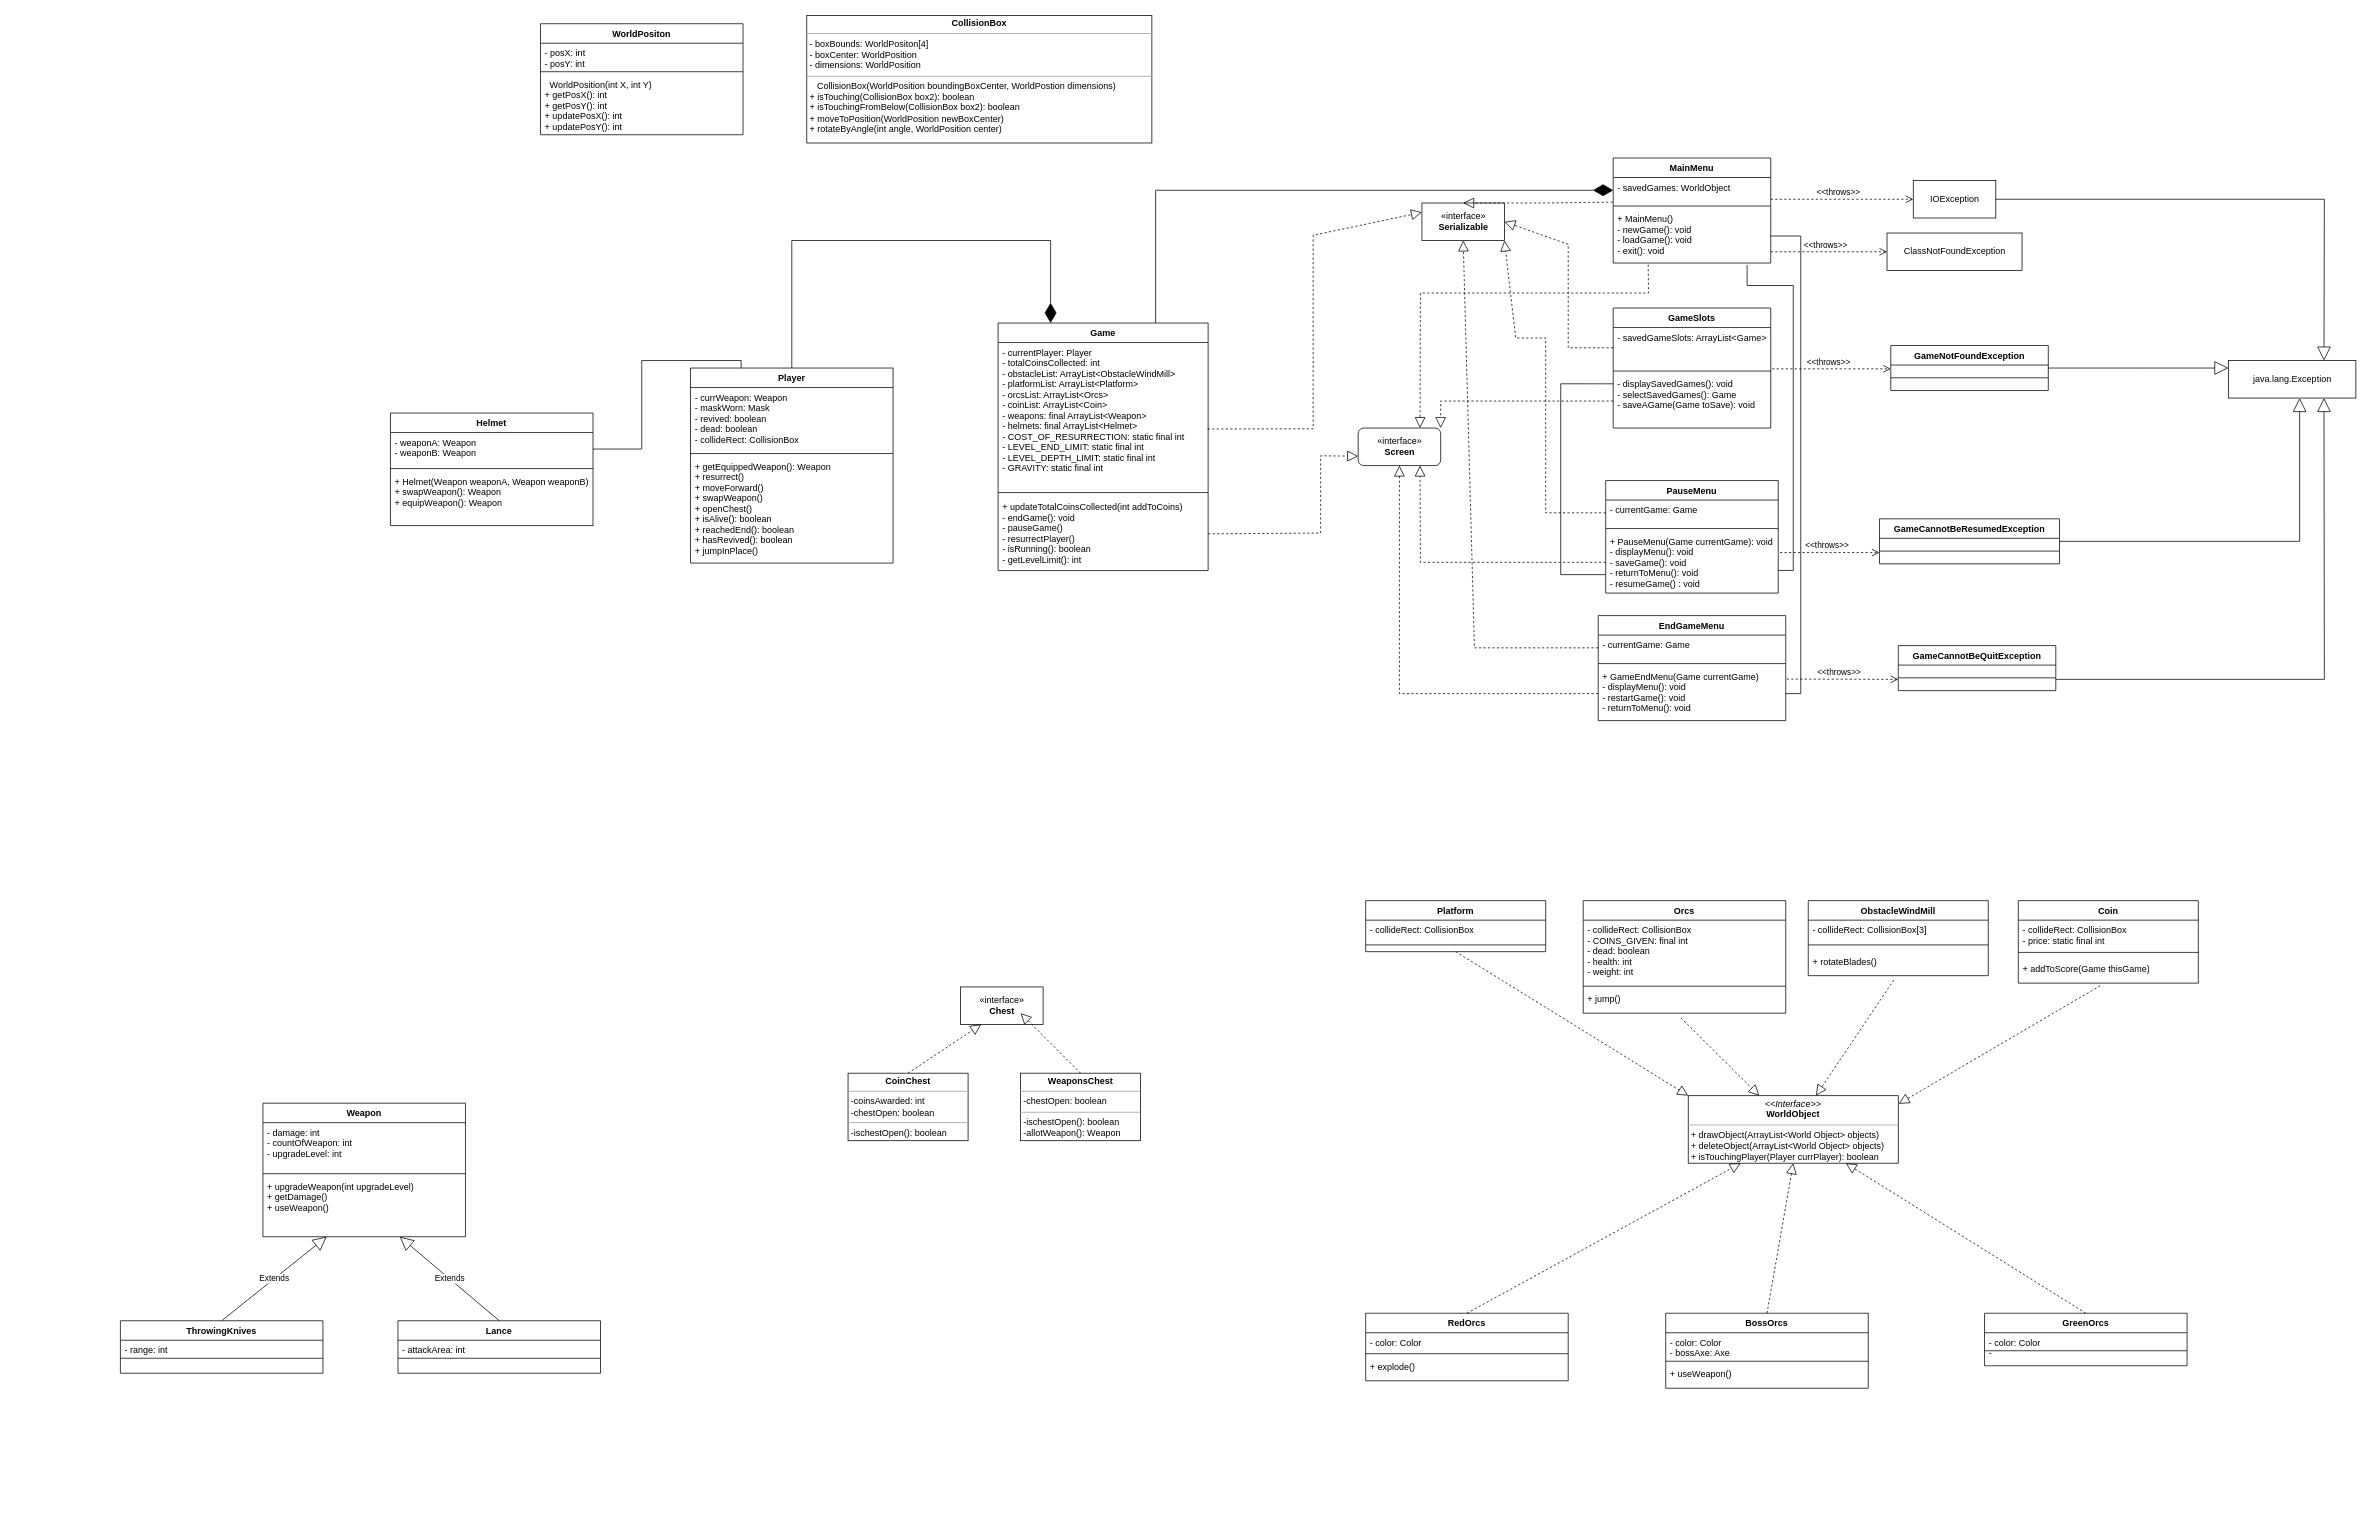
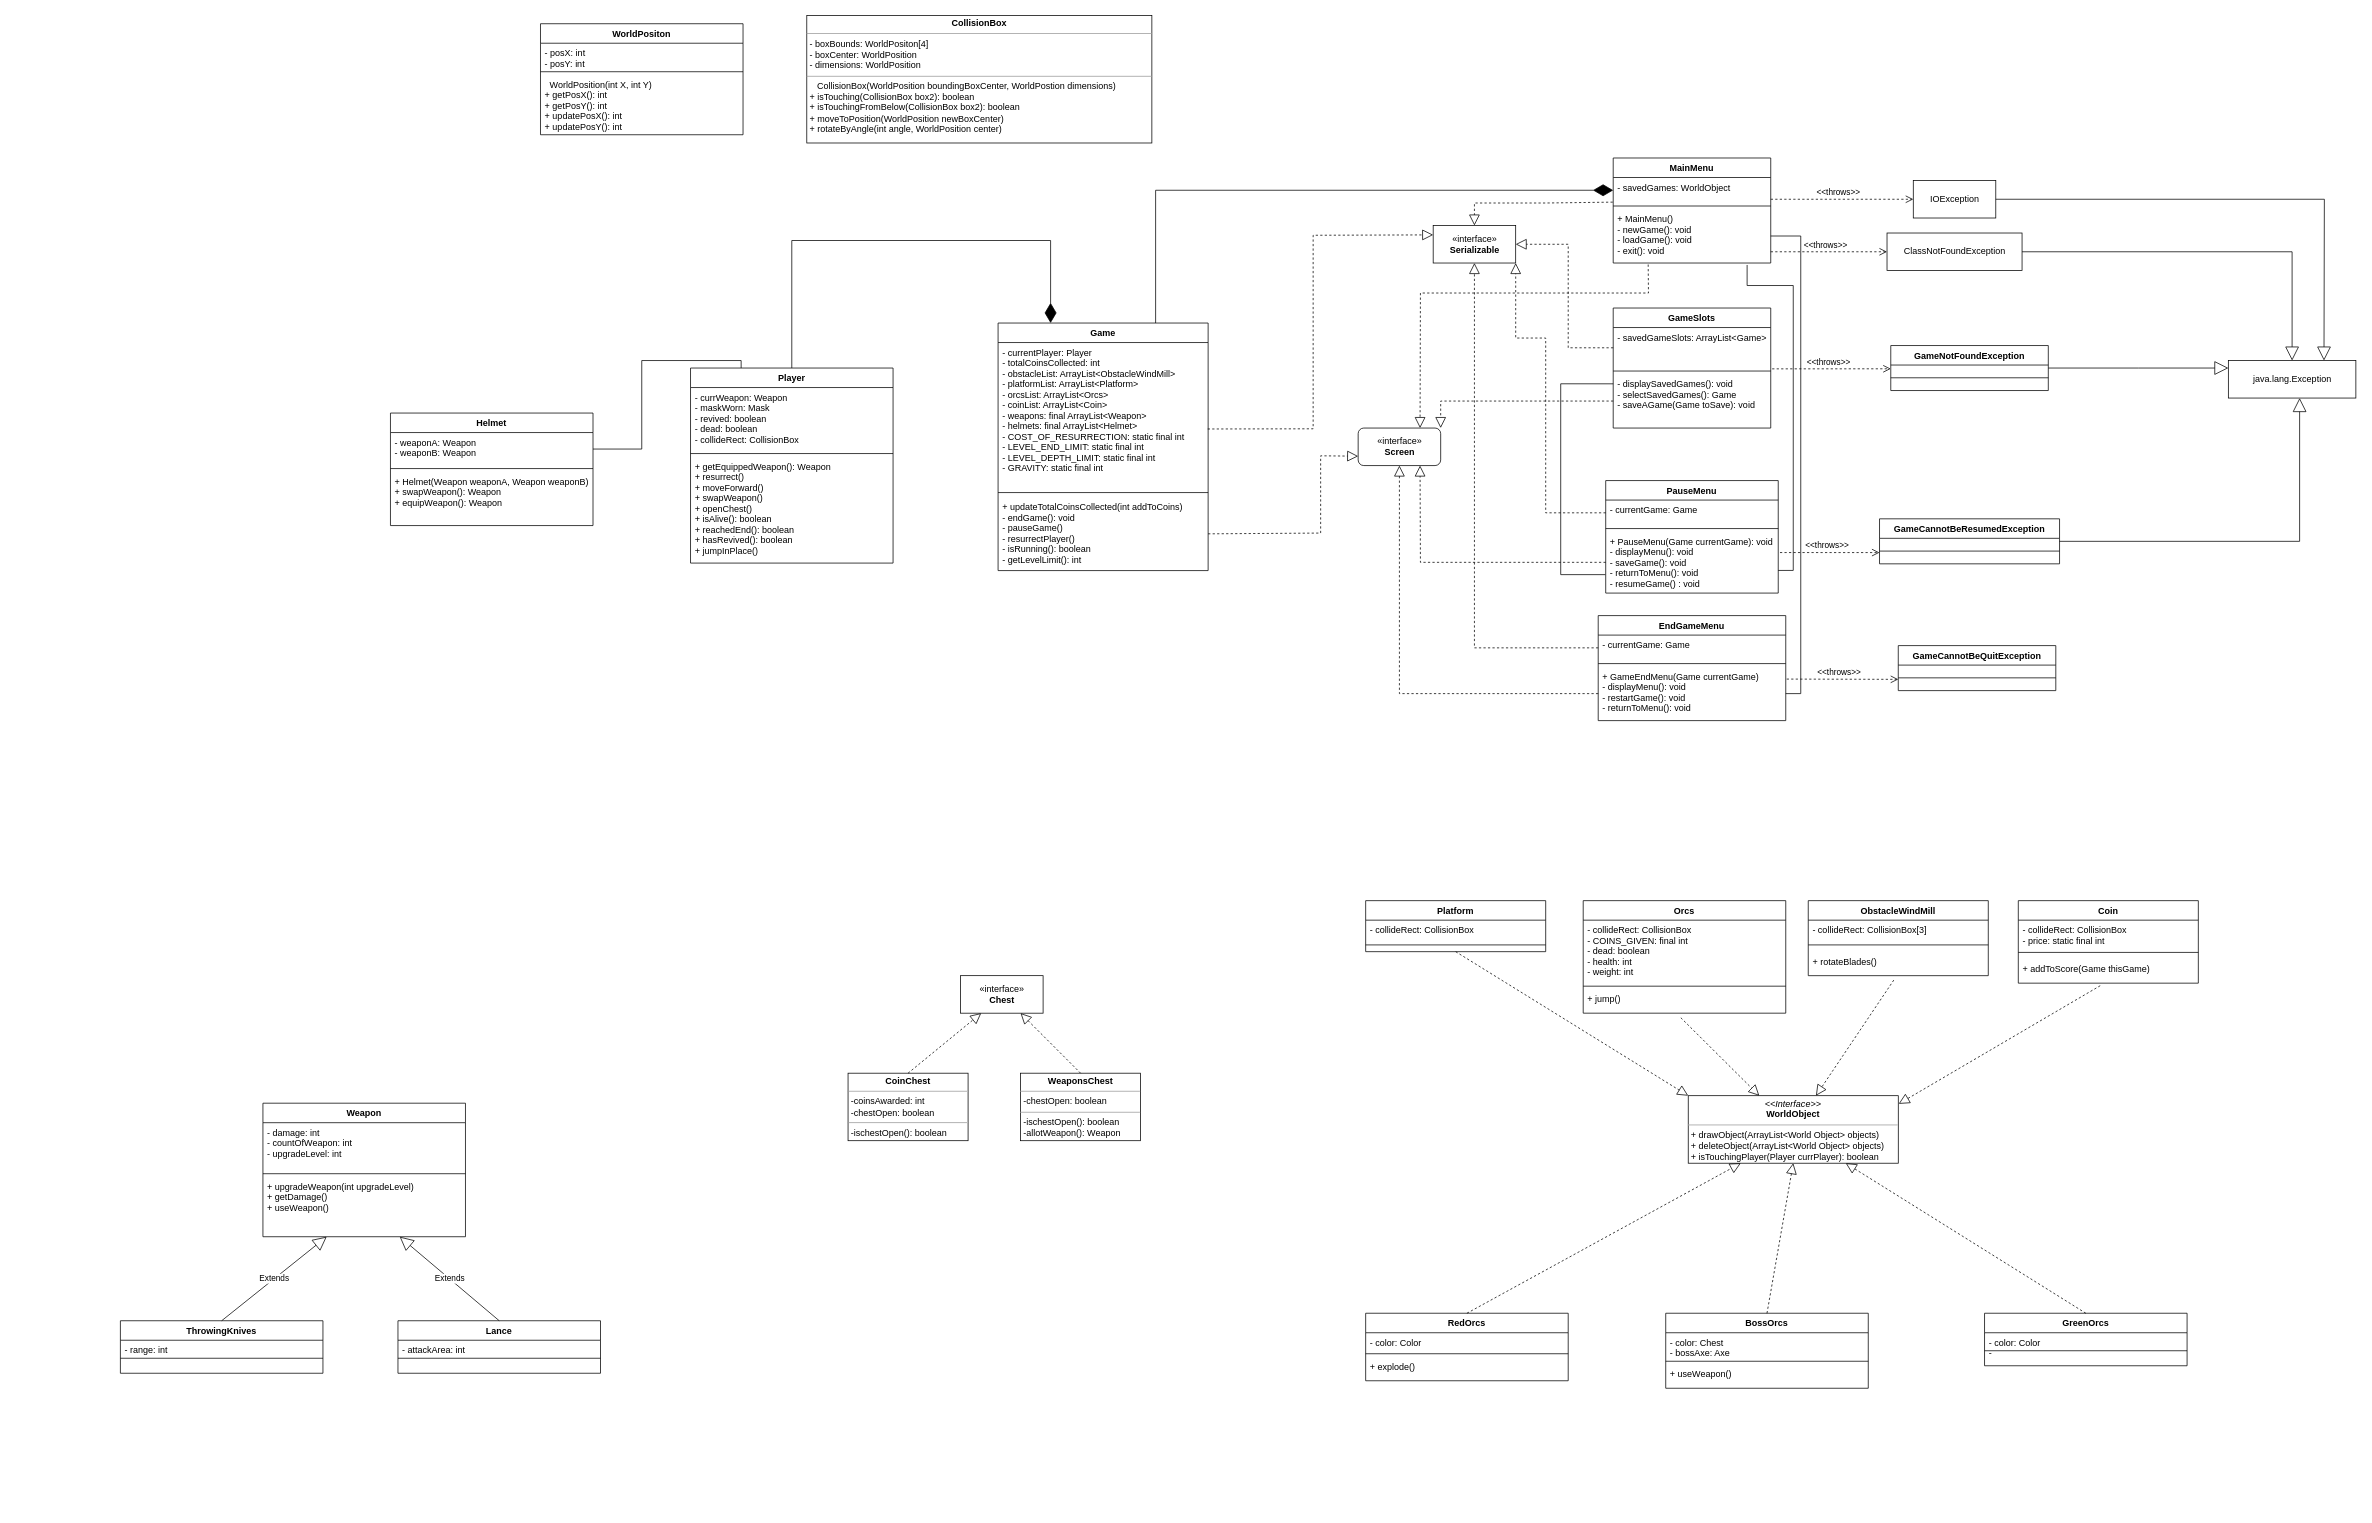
- <mxCell id="2" value="«interface»&lt;br&gt;&lt;b&gt;Serializable&lt;/b&gt;" style="html=1;" parent="1" vertex="1"><mxGeometry x="1895" y="270" width="110" height="50" as="geometry" /></mxCell>
+ <mxCell id="2" value="«interface»&lt;br&gt;&lt;b&gt;Serializable&lt;/b&gt;" style="html=1;" parent="1" vertex="1"><mxGeometry x="1910" y="300" width="110" height="50" as="geometry" /></mxCell>
+ <mxCell id="107" value="" style="endArrow=block;endSize=16;endFill=0;html=1;rounded=0;exitX=1;exitY=0.5;exitDx=0;exitDy=0;entryX=0.5;entryY=0;entryDx=0;entryDy=0;" edge="1" parent="1" source="85" target="86"><mxGeometry x="0.5" y="90" width="160" relative="1" as="geometry"><mxPoint x="2740" y="500" as="sourcePoint" /><mxPoint x="2980" y="500" as="targetPoint" /><Array as="points"><mxPoint x="3055" y="335" /></Array><mxPoint as="offset" /></mxGeometry></mxCell>
- <mxCell id="110" value="" style="endArrow=block;endSize=16;endFill=0;html=1;rounded=0;exitX=1;exitY=0.75;exitDx=0;exitDy=0;entryX=0.75;entryY=1;entryDx=0;entryDy=0;" edge="1" parent="1" source="58" target="86"><mxGeometry x="0.5" y="90" width="160" relative="1" as="geometry"><mxPoint x="2755" y="731" as="sourcePoint" /><mxPoint x="3075" y="540" as="targetPoint" /><Array as="points"><mxPoint x="3098" y="905" /></Array><mxPoint as="offset" /></mxGeometry></mxCell>
- <mxCell id="75" value="«interface»&lt;br&gt;&lt;b&gt;Chest&lt;/b&gt;" style="html=1;" parent="74" vertex="1"><mxGeometry x="150" y="15" width="110" height="50" as="geometry" /></mxCell>
+ <mxCell id="75" value="«interface»&lt;br&gt;&lt;b&gt;Chest&lt;/b&gt;" style="html=1;" parent="74" vertex="1"><mxGeometry x="150" width="110" height="50" as="geometry" /></mxCell>
- <mxCell id="93" value="- color: Color&#10;- bossAxe: Axe" style="text;strokeColor=none;fillColor=none;align=left;verticalAlign=top;spacingLeft=4;spacingRight=4;overflow=hidden;rotatable=0;points=[[0,0.5],[1,0.5]];portConstraint=eastwest;" parent="92" vertex="1"><mxGeometry y="26" width="270" height="34" as="geometry" /></mxCell>
+ <mxCell id="93" value="- color: Chest&#10;- bossAxe: Axe" style="text;strokeColor=none;fillColor=none;align=left;verticalAlign=top;spacingLeft=4;spacingRight=4;overflow=hidden;rotatable=0;points=[[0,0.5],[1,0.5]];portConstraint=eastwest;" parent="92" vertex="1"><mxGeometry y="26" width="270" height="34" as="geometry" /></mxCell>
